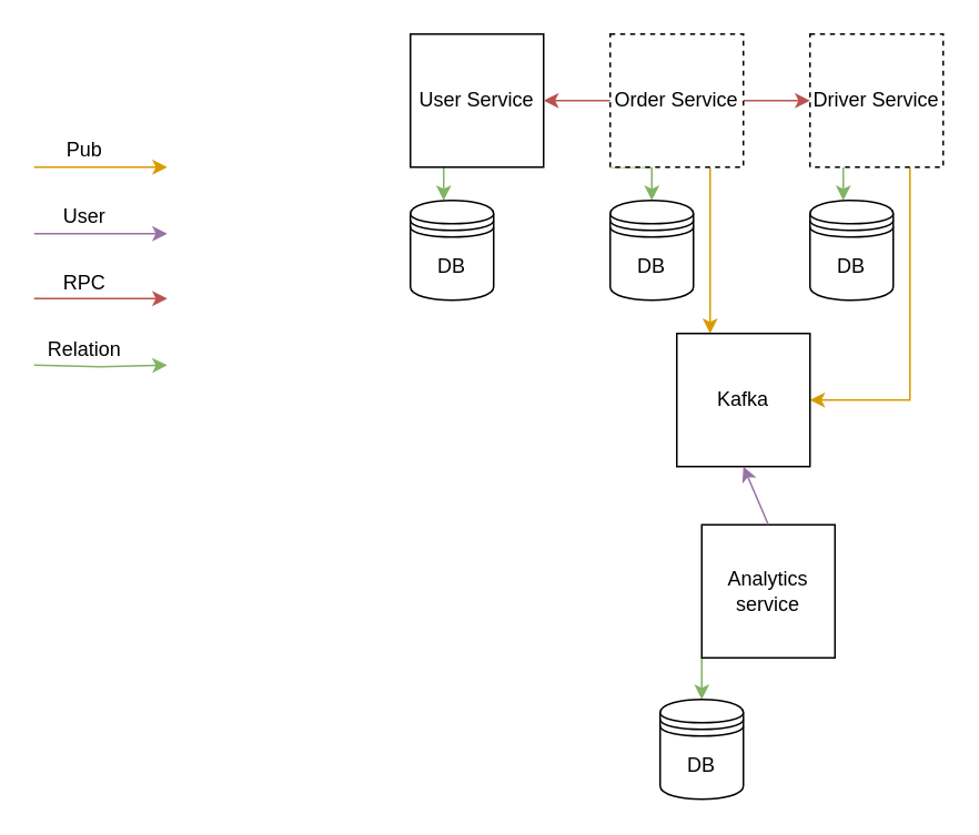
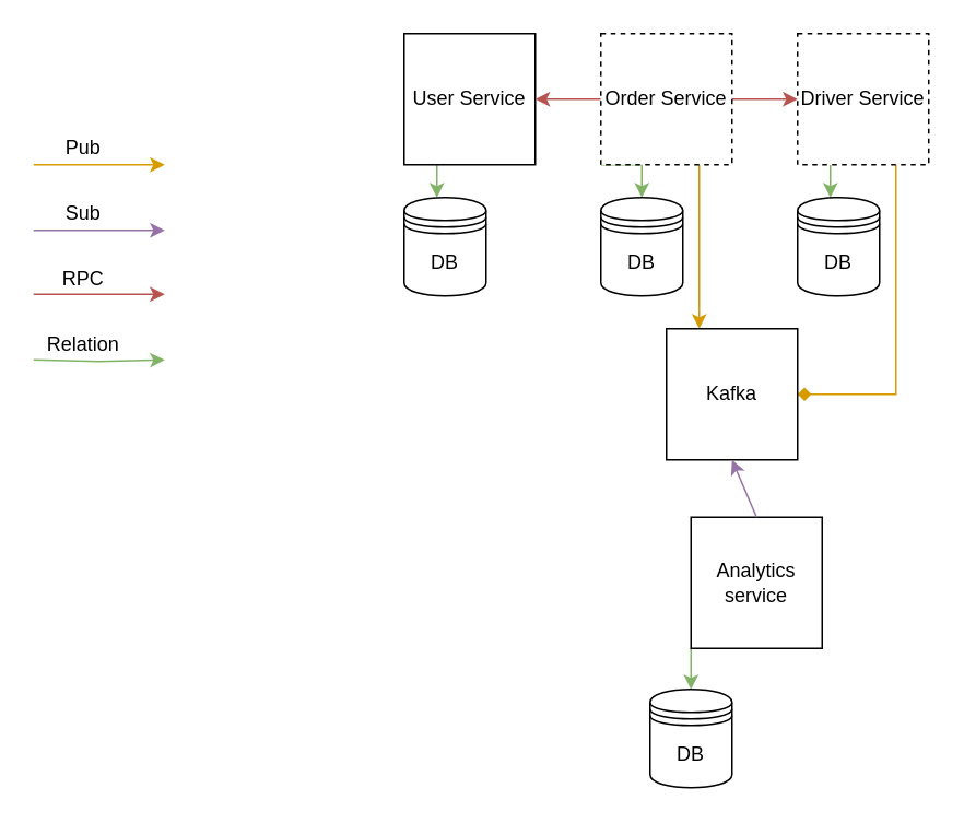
- <mxCell id="21" value="User" style="text;html=1;align=center;verticalAlign=middle;resizable=0;points=[];autosize=1;strokeColor=none;fillColor=none;" vertex="1" parent="1"><mxGeometry x="30" y="120" width="40" height="20" as="geometry" /></mxCell>
+ <mxCell id="21" value="Sub" style="text;html=1;align=center;verticalAlign=middle;resizable=0;points=[];autosize=1;strokeColor=none;fillColor=none;" vertex="1" parent="1"><mxGeometry x="30" y="120" width="40" height="20" as="geometry" /></mxCell>
- <mxCell id="5" style="edgeStyle=orthogonalEdgeStyle;rounded=0;orthogonalLoop=1;jettySize=auto;html=1;exitX=0.75;exitY=1;exitDx=0;exitDy=0;entryX=1;entryY=0.5;entryDx=0;entryDy=0;fillColor=#ffe6cc;strokeColor=#d79b00;" edge="1" parent="1" source="6" target="22"><mxGeometry relative="1" as="geometry" /></mxCell>
+ <mxCell id="5" style="edgeStyle=orthogonalEdgeStyle;rounded=0;orthogonalLoop=1;jettySize=auto;html=1;exitX=0.75;exitY=1;exitDx=0;exitDy=0;entryX=1;entryY=0.5;entryDx=0;entryDy=0;fillColor=#ffe6cc;strokeColor=#d79b00;endArrow=diamond;" edge="1" parent="1" source="6" target="22"><mxGeometry relative="1" as="geometry" /></mxCell>
